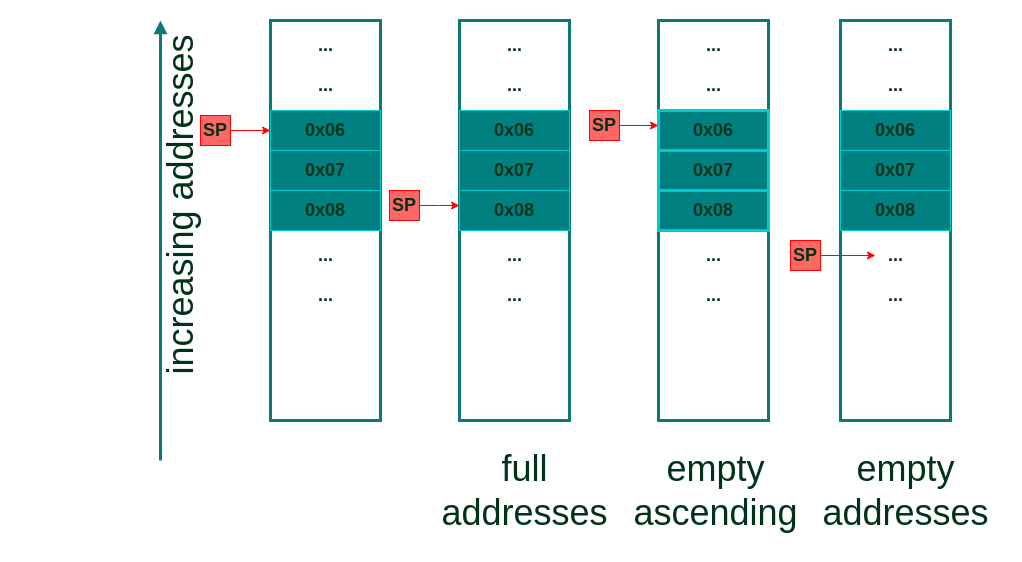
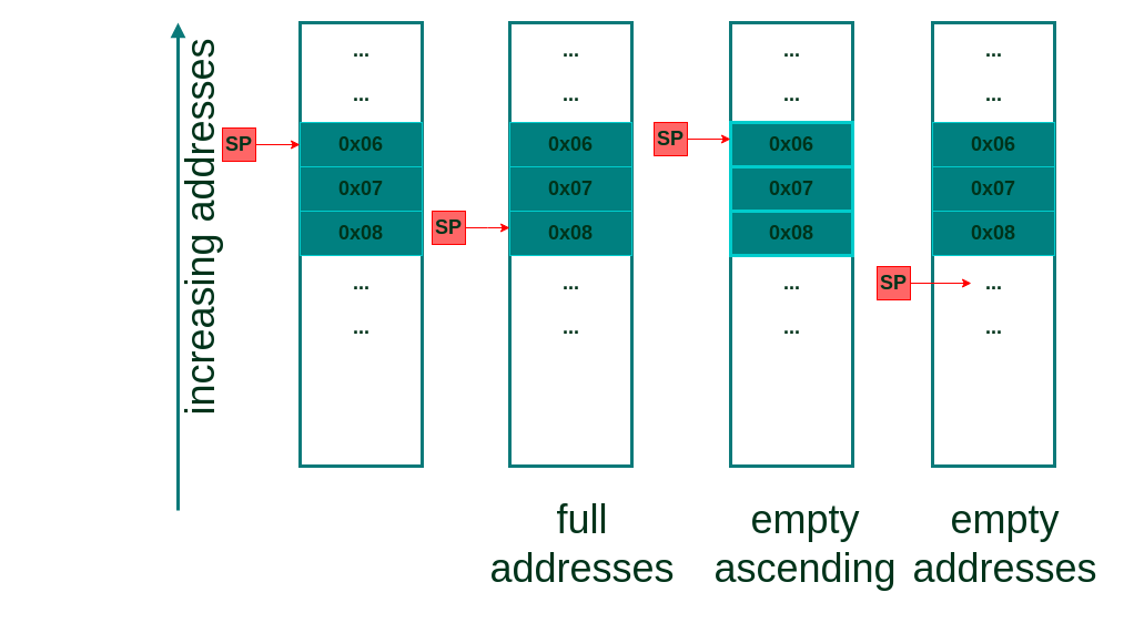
- <mxCell id="5" value="&lt;font style=&quot;font-size: 36px;&quot;&gt;empty&lt;br&gt;ascending&lt;/font&gt;" style="text;html=1;align=center;verticalAlign=middle;resizable=0;points=[];autosize=1;strokeColor=none;fillColor=none;fontColor=#00331A;fontSize=18;strokeWidth=3;" parent="1" vertex="1"><mxGeometry x="630" y="440" width="170" height="100" as="geometry" /></mxCell>
+ <mxCell id="5" value="&lt;font style=&quot;font-size: 36px;&quot;&gt;empty&lt;br&gt;ascending&lt;/font&gt;" style="text;html=1;align=center;verticalAlign=middle;resizable=0;points=[];autosize=1;strokeColor=none;fillColor=none;fontColor=#00331A;fontSize=18;strokeWidth=3;" parent="1" vertex="1"><mxGeometry x="640" y="440" width="170" height="100" as="geometry" /></mxCell>
